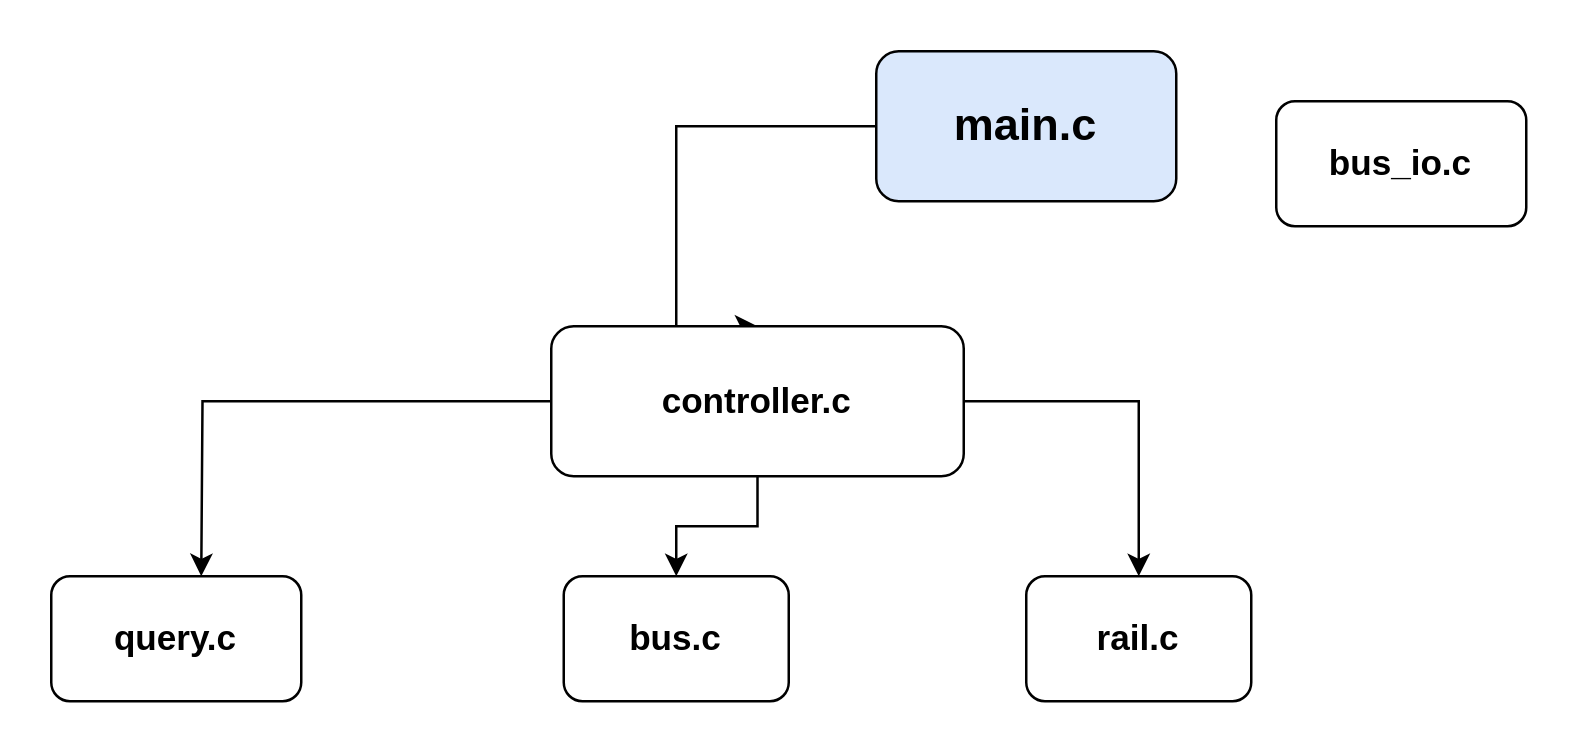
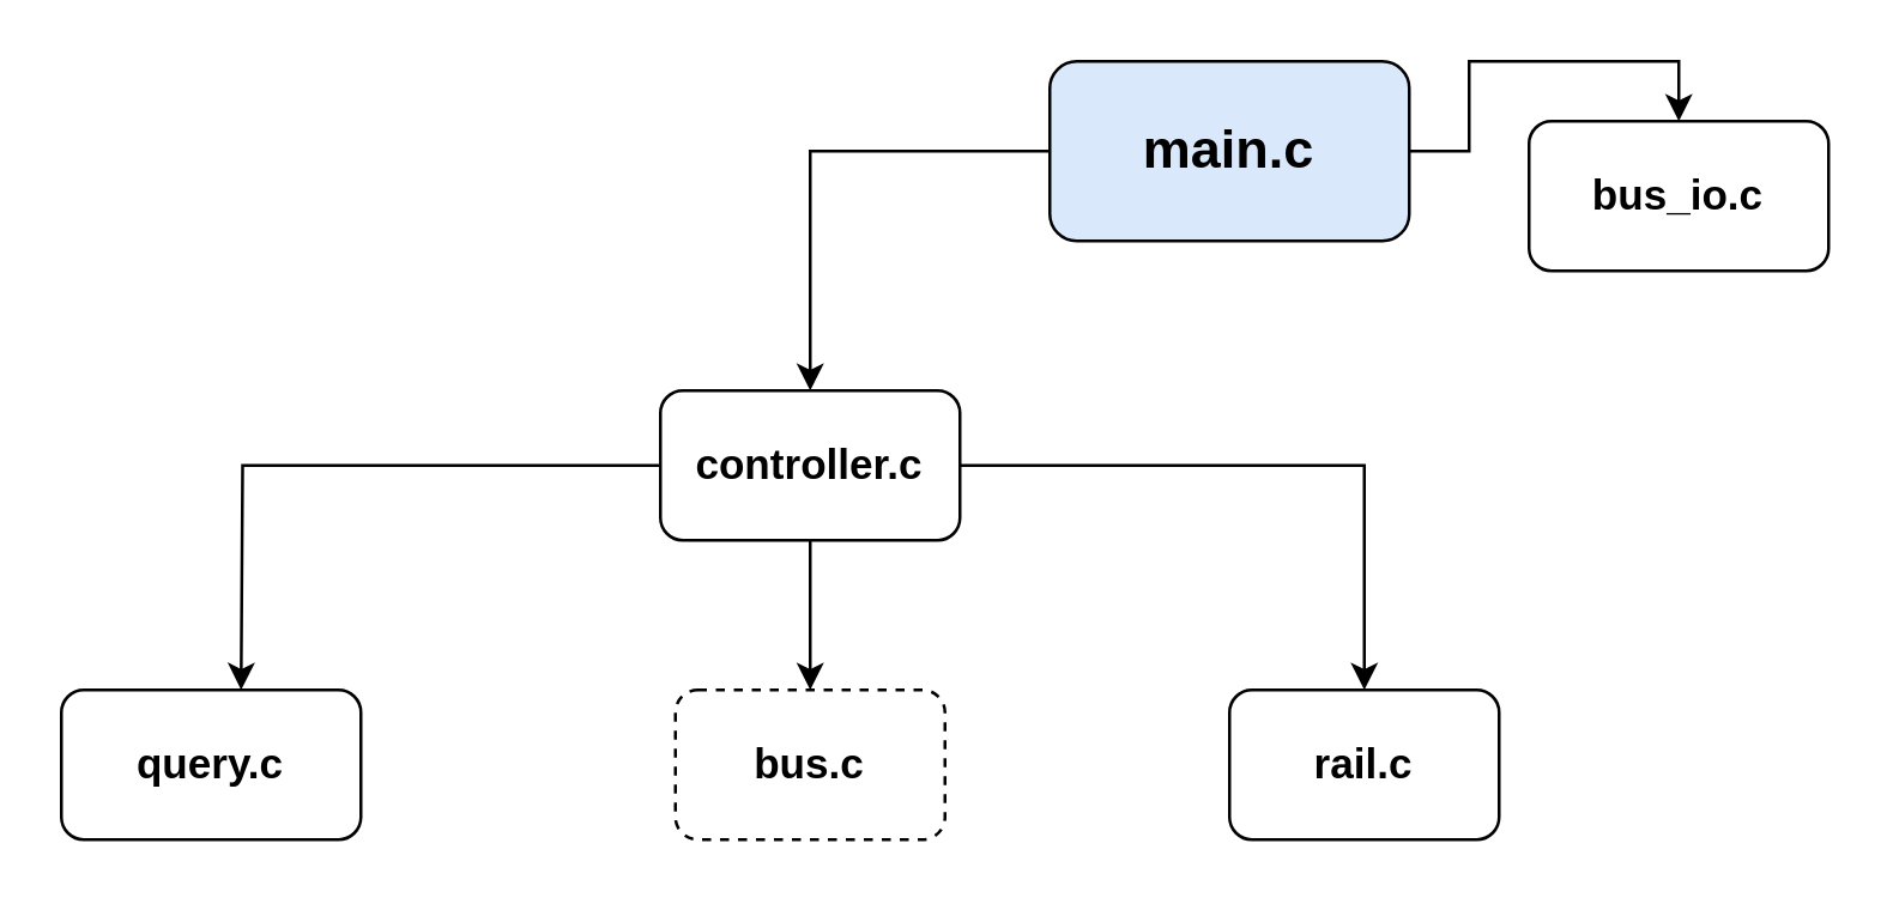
+ <mxCell id="3" style="edgeStyle=orthogonalEdgeStyle;rounded=0;orthogonalLoop=1;jettySize=auto;html=1;entryX=0.5;entryY=0;entryDx=0;entryDy=0;" parent="1" source="4" target="9" edge="1"><mxGeometry relative="1" as="geometry" /></mxCell>
- <mxCell id="8" value="&lt;h3&gt;controller.c&lt;/h3&gt;" style="rounded=1;whiteSpace=wrap;html=1;" parent="1" vertex="1"><mxGeometry x="220" y="130" width="165" height="60" as="geometry" /></mxCell>
+ <mxCell id="8" value="&lt;h3&gt;controller.c&lt;/h3&gt;" style="rounded=1;whiteSpace=wrap;html=1;" parent="1" vertex="1"><mxGeometry x="220" y="130" width="100" height="50" as="geometry" /></mxCell>
- <mxCell id="11" value="&lt;h3&gt;bus.c&lt;/h3&gt;" style="rounded=1;whiteSpace=wrap;html=1;" parent="1" vertex="1"><mxGeometry x="225" y="230" width="90" height="50" as="geometry" /></mxCell>
+ <mxCell id="11" value="&lt;h3&gt;bus.c&lt;/h3&gt;" style="rounded=1;whiteSpace=wrap;html=1;dashed=1;" parent="1" vertex="1"><mxGeometry x="225" y="230" width="90" height="50" as="geometry" /></mxCell>
